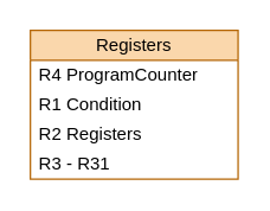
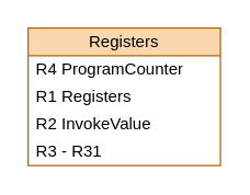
- <mxCell id="4" value="R1 Condition" style="text;strokeColor=none;fillColor=none;align=left;verticalAlign=middle;spacingLeft=4;spacingRight=4;overflow=hidden;points=[[0,0.5],[1,0.5]];portConstraint=eastwest;rotatable=0;whiteSpace=wrap;html=1;" vertex="1" parent="2"><mxGeometry y="40" width="140" height="20" as="geometry" /></mxCell>
+ <mxCell id="4" value="R1 Registers" style="text;strokeColor=none;fillColor=none;align=left;verticalAlign=middle;spacingLeft=4;spacingRight=4;overflow=hidden;points=[[0,0.5],[1,0.5]];portConstraint=eastwest;rotatable=0;whiteSpace=wrap;html=1;" vertex="1" parent="2"><mxGeometry y="40" width="140" height="20" as="geometry" /></mxCell>
- <mxCell id="5" value="R2 Registers" style="text;strokeColor=none;fillColor=none;align=left;verticalAlign=middle;spacingLeft=4;spacingRight=4;overflow=hidden;points=[[0,0.5],[1,0.5]];portConstraint=eastwest;rotatable=0;whiteSpace=wrap;html=1;" vertex="1" parent="2"><mxGeometry y="60" width="140" height="20" as="geometry" /></mxCell>
+ <mxCell id="5" value="R2 InvokeValue" style="text;strokeColor=none;fillColor=none;align=left;verticalAlign=middle;spacingLeft=4;spacingRight=4;overflow=hidden;points=[[0,0.5],[1,0.5]];portConstraint=eastwest;rotatable=0;whiteSpace=wrap;html=1;" vertex="1" parent="2"><mxGeometry y="60" width="140" height="20" as="geometry" /></mxCell>
